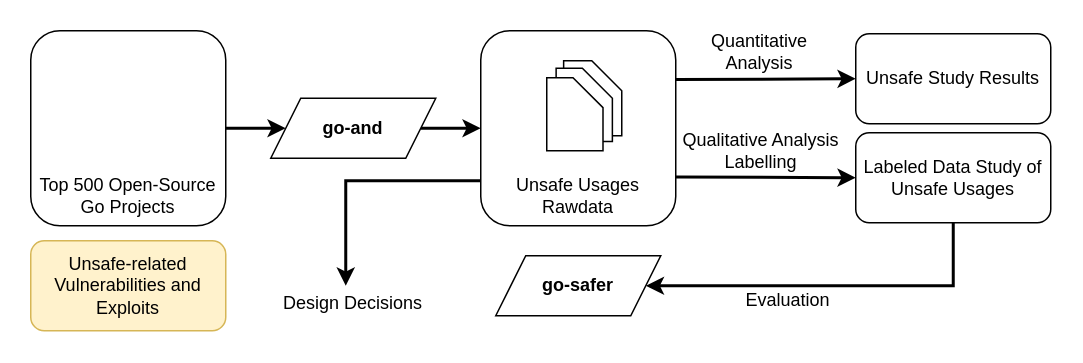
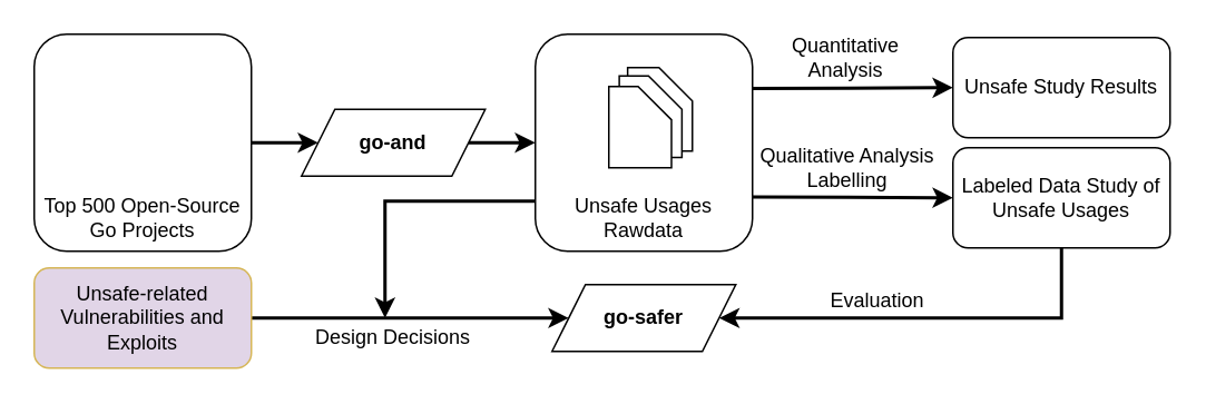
- <mxCell id="6" value="Unsafe-related Vulnerabilities and Exploits" style="rounded=1;whiteSpace=wrap;html=1;fillColor=#fff2cc;strokeColor=#d6b656;" vertex="1" parent="1"><mxGeometry x="20" y="160" width="130" height="60" as="geometry" /></mxCell>
+ <mxCell id="6" value="Unsafe-related Vulnerabilities and Exploits" style="rounded=1;whiteSpace=wrap;html=1;fillColor=#e1d5e7;strokeColor=#d6b656;" vertex="1" parent="1"><mxGeometry x="20" y="160" width="130" height="60" as="geometry" /></mxCell>
+ <mxCell id="5" style="edgeStyle=none;rounded=0;orthogonalLoop=1;jettySize=auto;html=1;exitX=1;exitY=0.5;exitDx=0;exitDy=0;entryX=0;entryY=0.5;entryDx=0;entryDy=0;strokeWidth=2;" edge="1" parent="1" source="6" target="4"><mxGeometry relative="1" as="geometry" /></mxCell>
- <mxCell id="23" value="Evaluation" style="text;html=1;strokeColor=none;fillColor=none;align=center;verticalAlign=middle;whiteSpace=wrap;rounded=0;" vertex="1" parent="1"><mxGeometry x="450" y="190" width="150" height="20" as="geometry" /></mxCell>
+ <mxCell id="23" value="Evaluation" style="text;html=1;strokeColor=none;fillColor=none;align=center;verticalAlign=middle;whiteSpace=wrap;rounded=0;" vertex="1" parent="1"><mxGeometry x="450" y="170" width="150" height="20" as="geometry" /></mxCell>
